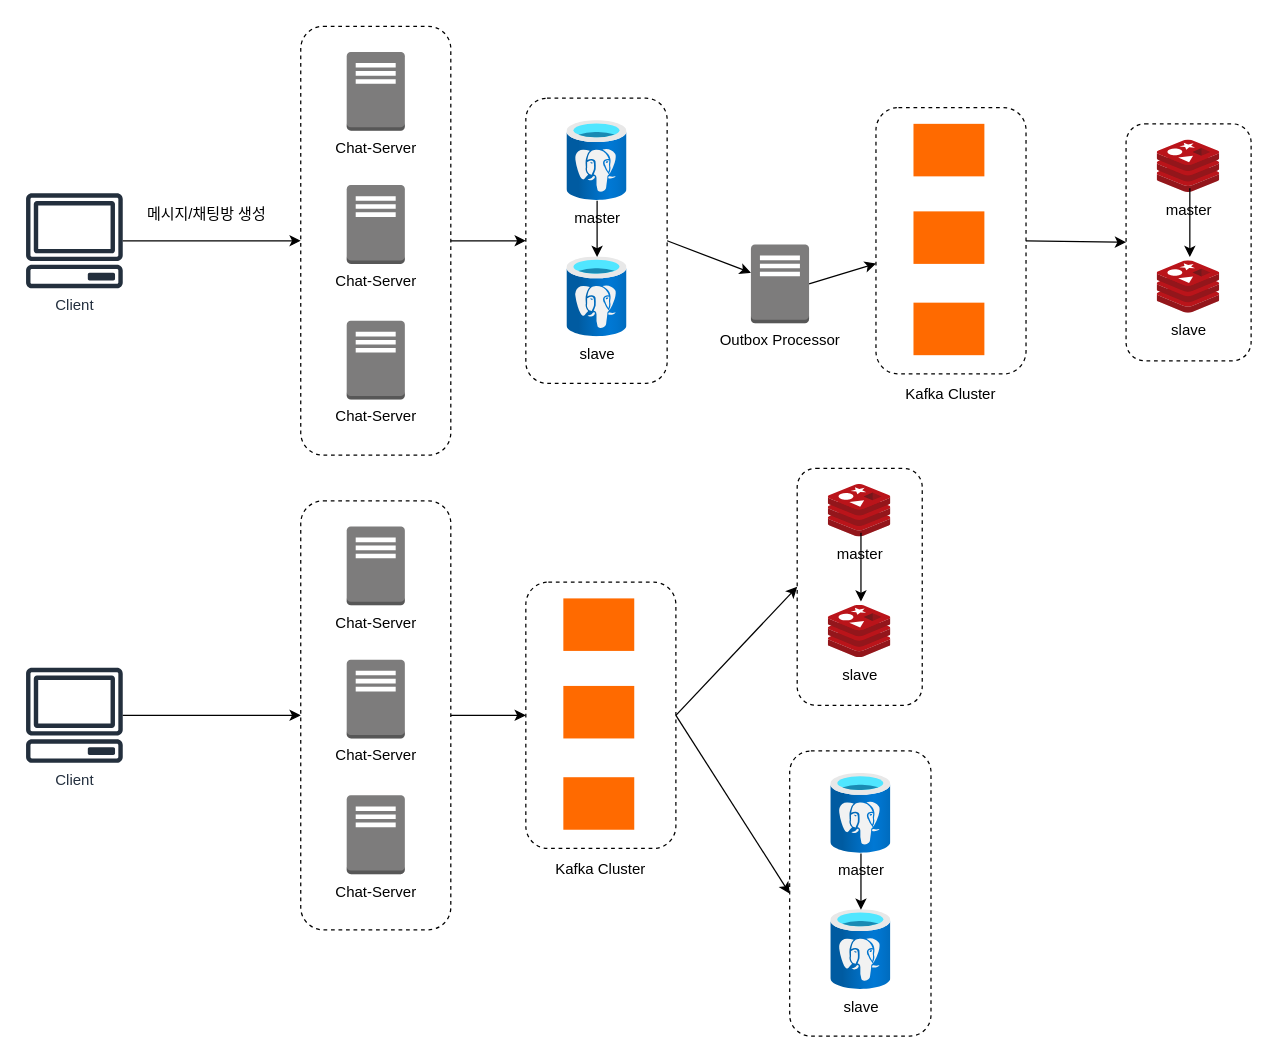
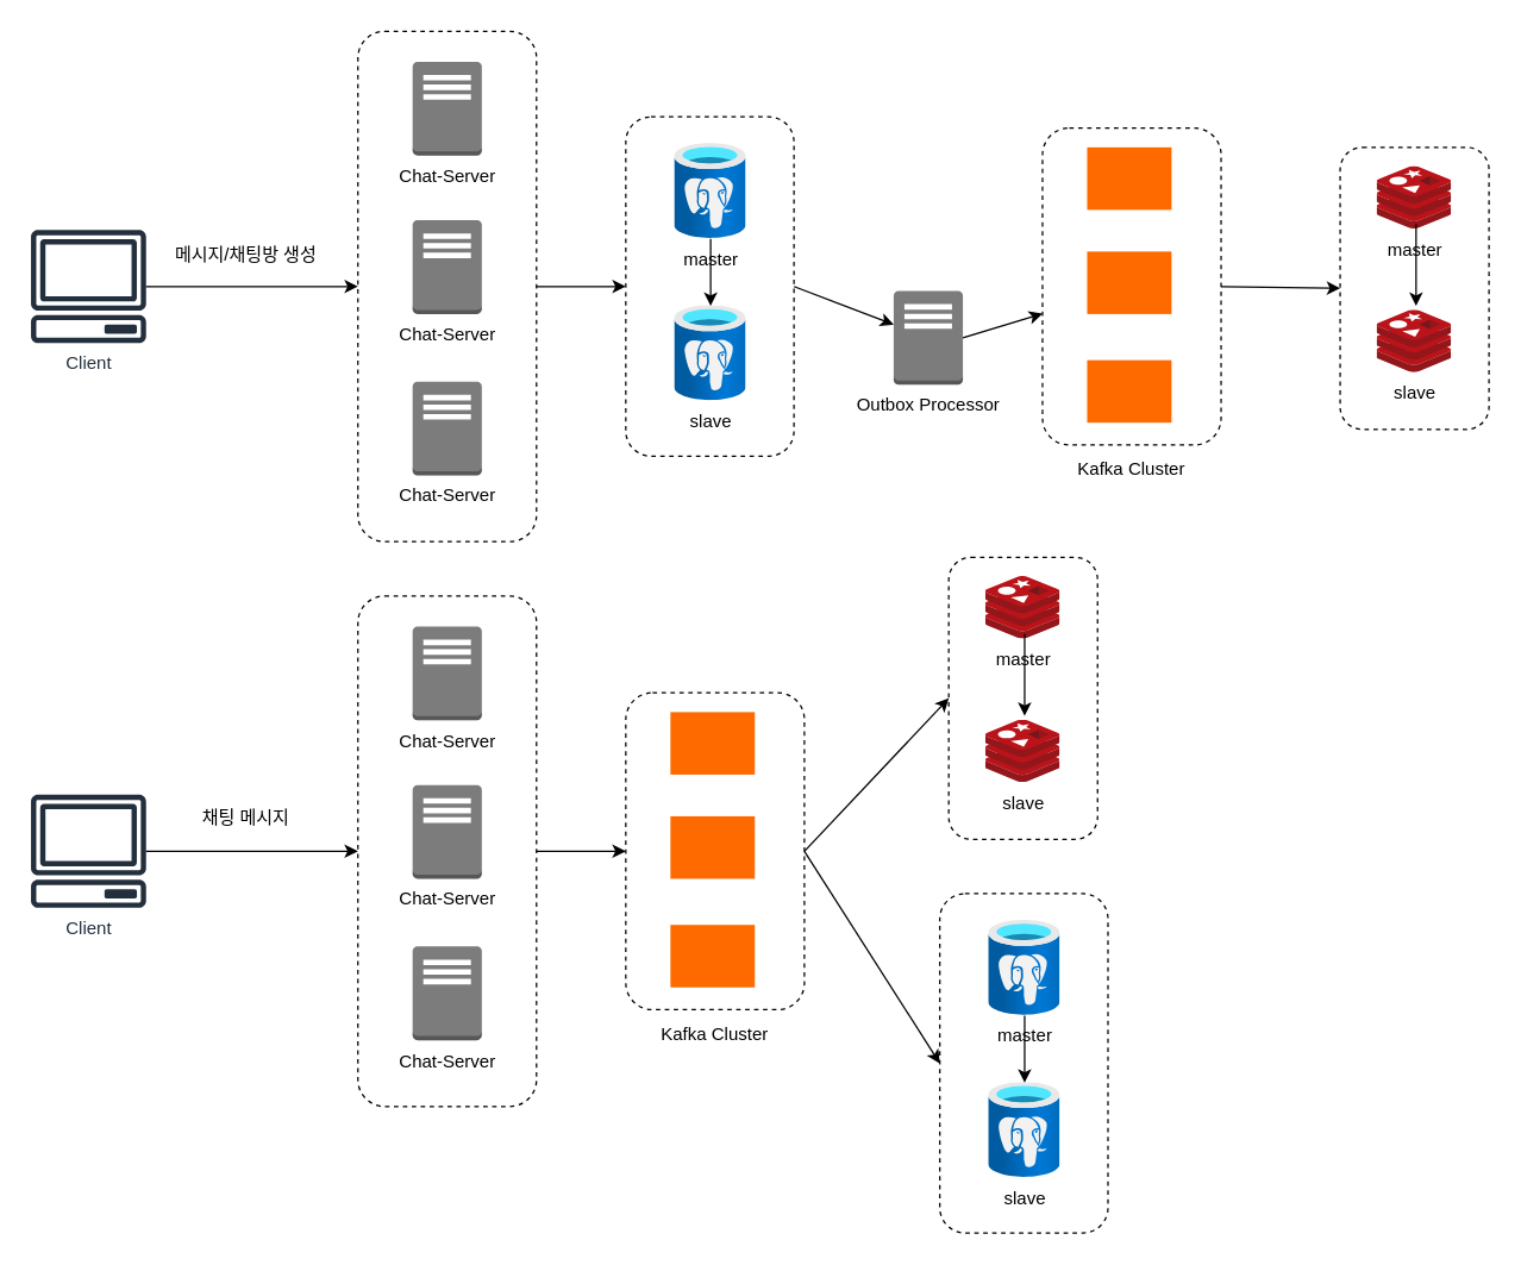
+ <mxCell id="24" value="채팅 메시지" style="text;html=1;align=center;verticalAlign=middle;whiteSpace=wrap;rounded=0;" vertex="1" parent="1"><mxGeometry x="120" y="533.5" width="90" height="30" as="geometry" /></mxCell>
